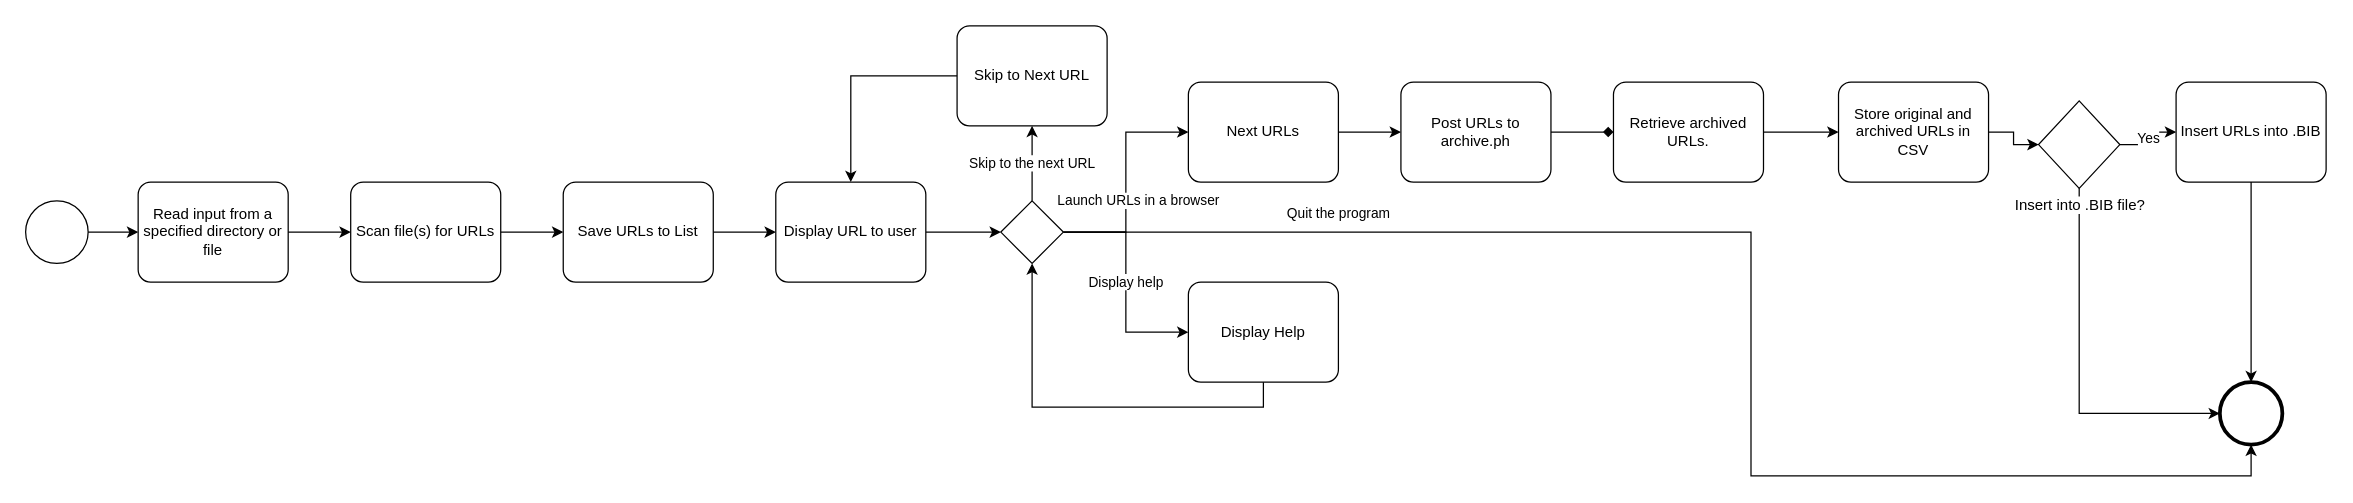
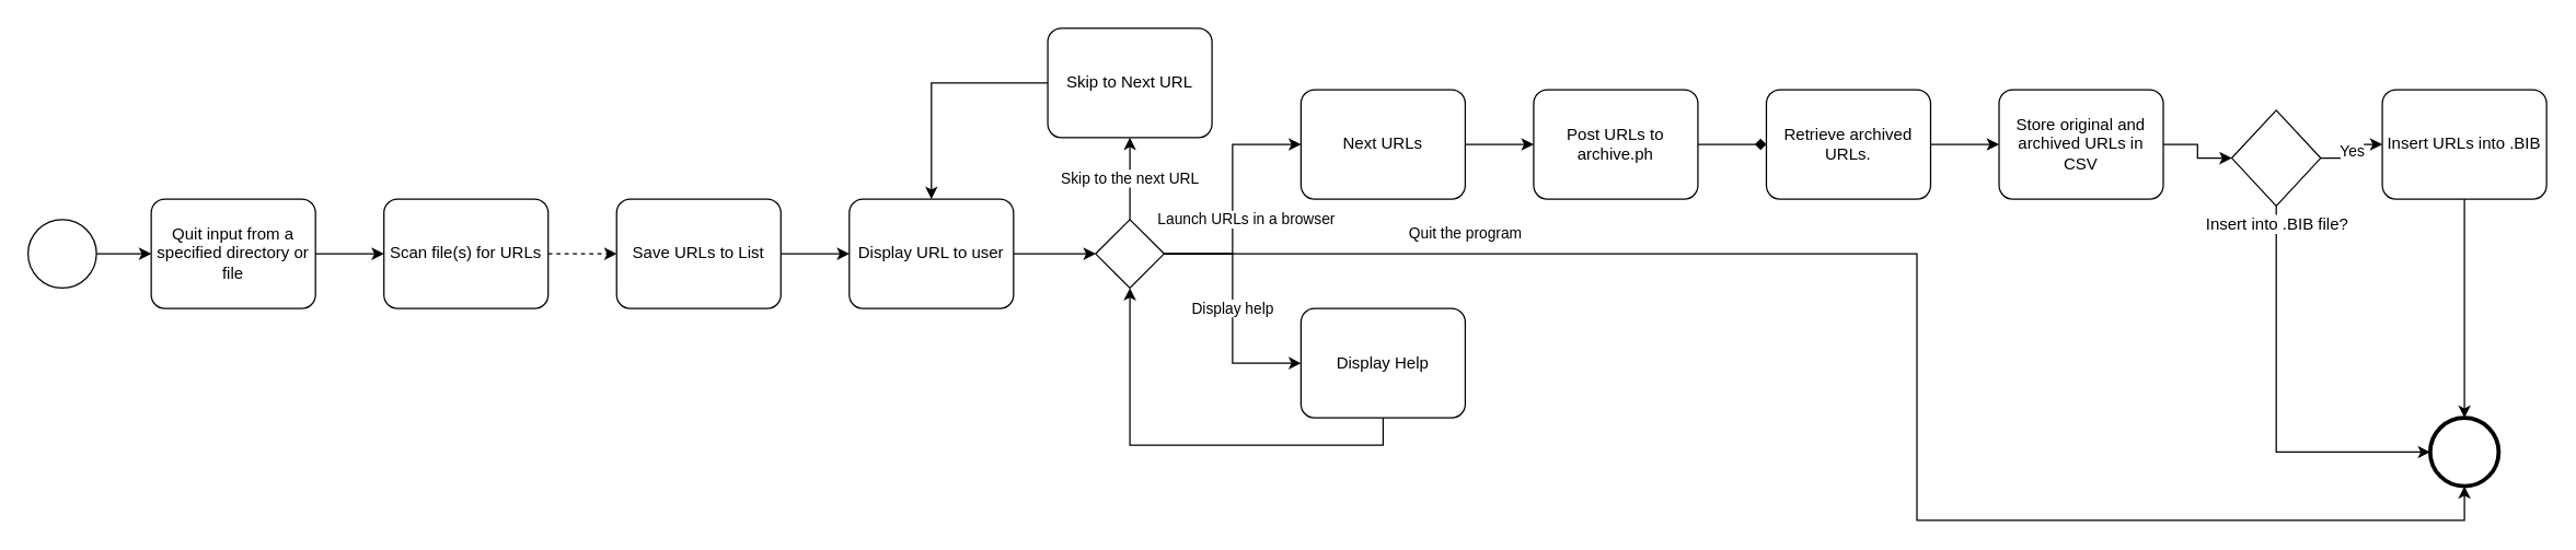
- <mxCell id="19" value="&lt;meta charset=&quot;utf-8&quot;&gt;Store original and archived URLs in CSV" style="points=[[0.25,0,0],[0.5,0,0],[0.75,0,0],[1,0.25,0],[1,0.5,0],[1,0.75,0],[0.75,1,0],[0.5,1,0],[0.25,1,0],[0,0.75,0],[0,0.5,0],[0,0.25,0]];shape=mxgraph.bpmn.task;whiteSpace=wrap;rectStyle=rounded;size=10;html=1;container=1;expand=0;collapsible=0;taskMarker=abstract;" vertex="1" parent="1"><mxGeometry x="1470" y="65" width="120" height="80" as="geometry" /></mxCell>
+ <mxCell id="19" value="&lt;meta charset=&quot;utf-8&quot;&gt;Store original and archived URLs in CSV" style="points=[[0.25,0,0],[0.5,0,0],[0.75,0,0],[1,0.25,0],[1,0.5,0],[1,0.75,0],[0.75,1,0],[0.5,1,0],[0.25,1,0],[0,0.75,0],[0,0.5,0],[0,0.25,0]];shape=mxgraph.bpmn.task;whiteSpace=wrap;rectStyle=rounded;size=10;html=1;container=1;expand=0;collapsible=0;taskMarker=abstract;" vertex="1" parent="1"><mxGeometry x="1460" y="65" width="120" height="80" as="geometry" /></mxCell>
- <mxCell id="3" value="Read input from a specified directory or file" style="points=[[0.25,0,0],[0.5,0,0],[0.75,0,0],[1,0.25,0],[1,0.5,0],[1,0.75,0],[0.75,1,0],[0.5,1,0],[0.25,1,0],[0,0.75,0],[0,0.5,0],[0,0.25,0]];shape=mxgraph.bpmn.task;whiteSpace=wrap;rectStyle=rounded;size=10;html=1;container=1;expand=0;collapsible=0;taskMarker=abstract;" vertex="1" parent="1"><mxGeometry x="110" y="145" width="120" height="80" as="geometry" /></mxCell>
+ <mxCell id="3" value="Quit input from a specified directory or file" style="points=[[0.25,0,0],[0.5,0,0],[0.75,0,0],[1,0.25,0],[1,0.5,0],[1,0.75,0],[0.75,1,0],[0.5,1,0],[0.25,1,0],[0,0.75,0],[0,0.5,0],[0,0.25,0]];shape=mxgraph.bpmn.task;whiteSpace=wrap;rectStyle=rounded;size=10;html=1;container=1;expand=0;collapsible=0;taskMarker=abstract;" vertex="1" parent="1"><mxGeometry x="110" y="145" width="120" height="80" as="geometry" /></mxCell>
- <mxCell id="30" value="" style="edgeStyle=orthogonalEdgeStyle;rounded=0;orthogonalLoop=1;jettySize=auto;html=1;exitX=1;exitY=0.5;exitDx=0;exitDy=0;exitPerimeter=0;entryX=0;entryY=0.5;entryDx=0;entryDy=0;entryPerimeter=0;" edge="1" parent="1" source="4" target="31"><mxGeometry relative="1" as="geometry"><mxPoint x="490" y="190" as="sourcePoint" /><mxPoint x="850" y="185" as="targetPoint" /></mxGeometry></mxCell>
+ <mxCell id="30" value="" style="edgeStyle=orthogonalEdgeStyle;rounded=0;orthogonalLoop=1;jettySize=auto;html=1;exitX=1;exitY=0.5;exitDx=0;exitDy=0;exitPerimeter=0;entryX=0;entryY=0.5;entryDx=0;entryDy=0;entryPerimeter=0;dashed=1;" edge="1" parent="1" source="4" target="31"><mxGeometry relative="1" as="geometry"><mxPoint x="490" y="190" as="sourcePoint" /><mxPoint x="850" y="185" as="targetPoint" /></mxGeometry></mxCell>
